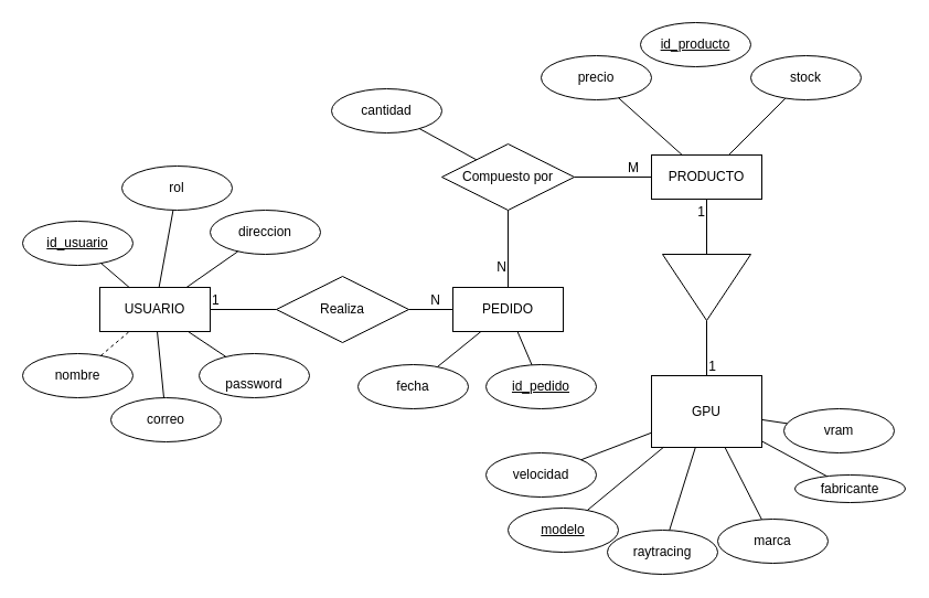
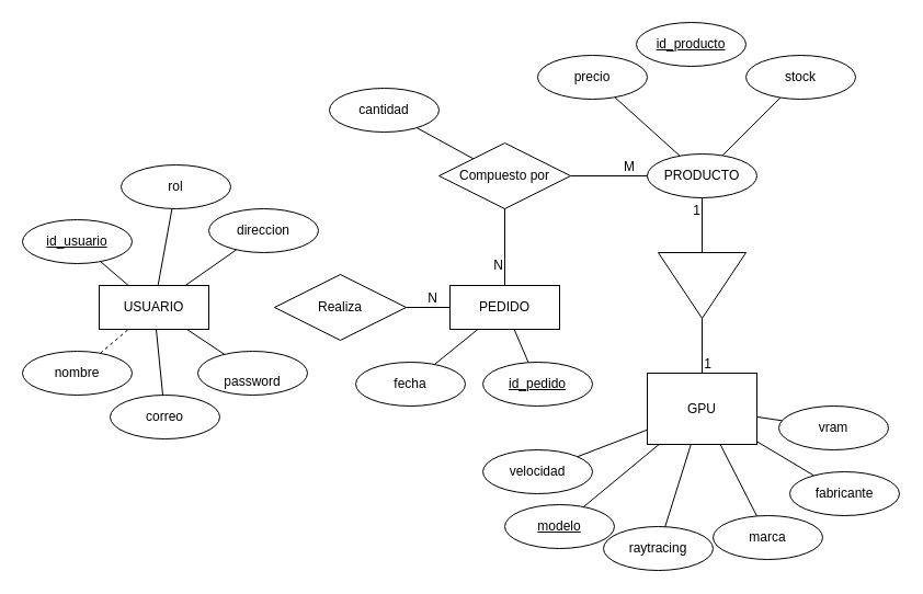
- <mxCell id="9" value="PRODUCTO" style="whiteSpace=wrap;html=1;align=center;" parent="1" vertex="1"><mxGeometry x="590" y="140" width="100" height="40" as="geometry" /></mxCell>
+ <mxCell id="9" value="PRODUCTO" style="ellipse;whiteSpace=wrap;html=1;align=center;" parent="1" vertex="1"><mxGeometry x="590" y="140" width="100" height="40" as="geometry" /></mxCell>
- <mxCell id="22" value="" style="endArrow=none;html=1;rounded=0;" parent="1" source="2" target="8" edge="1"><mxGeometry relative="1" as="geometry"><mxPoint x="260" y="340" as="sourcePoint" /><mxPoint x="420" y="340" as="targetPoint" /></mxGeometry></mxCell>
- <mxCell id="23" value="1" style="resizable=0;html=1;whiteSpace=wrap;align=left;verticalAlign=bottom;" parent="22" connectable="0" vertex="1"><mxGeometry x="-1" relative="1" as="geometry" /></mxCell>
- <mxCell id="24" value="" style="resizable=0;html=1;whiteSpace=wrap;align=right;verticalAlign=bottom;" parent="22" connectable="0" vertex="1"><mxGeometry x="1" relative="1" as="geometry" /></mxCell>
- <mxCell id="43" value="fabricante" style="ellipse;whiteSpace=wrap;html=1;align=center;" parent="1" vertex="1"><mxGeometry x="720" y="430" width="100" height="25" as="geometry" /></mxCell>
+ <mxCell id="43" value="fabricante" style="ellipse;whiteSpace=wrap;html=1;align=center;" parent="1" vertex="1"><mxGeometry x="720" y="430" width="100" height="40" as="geometry" /></mxCell>
